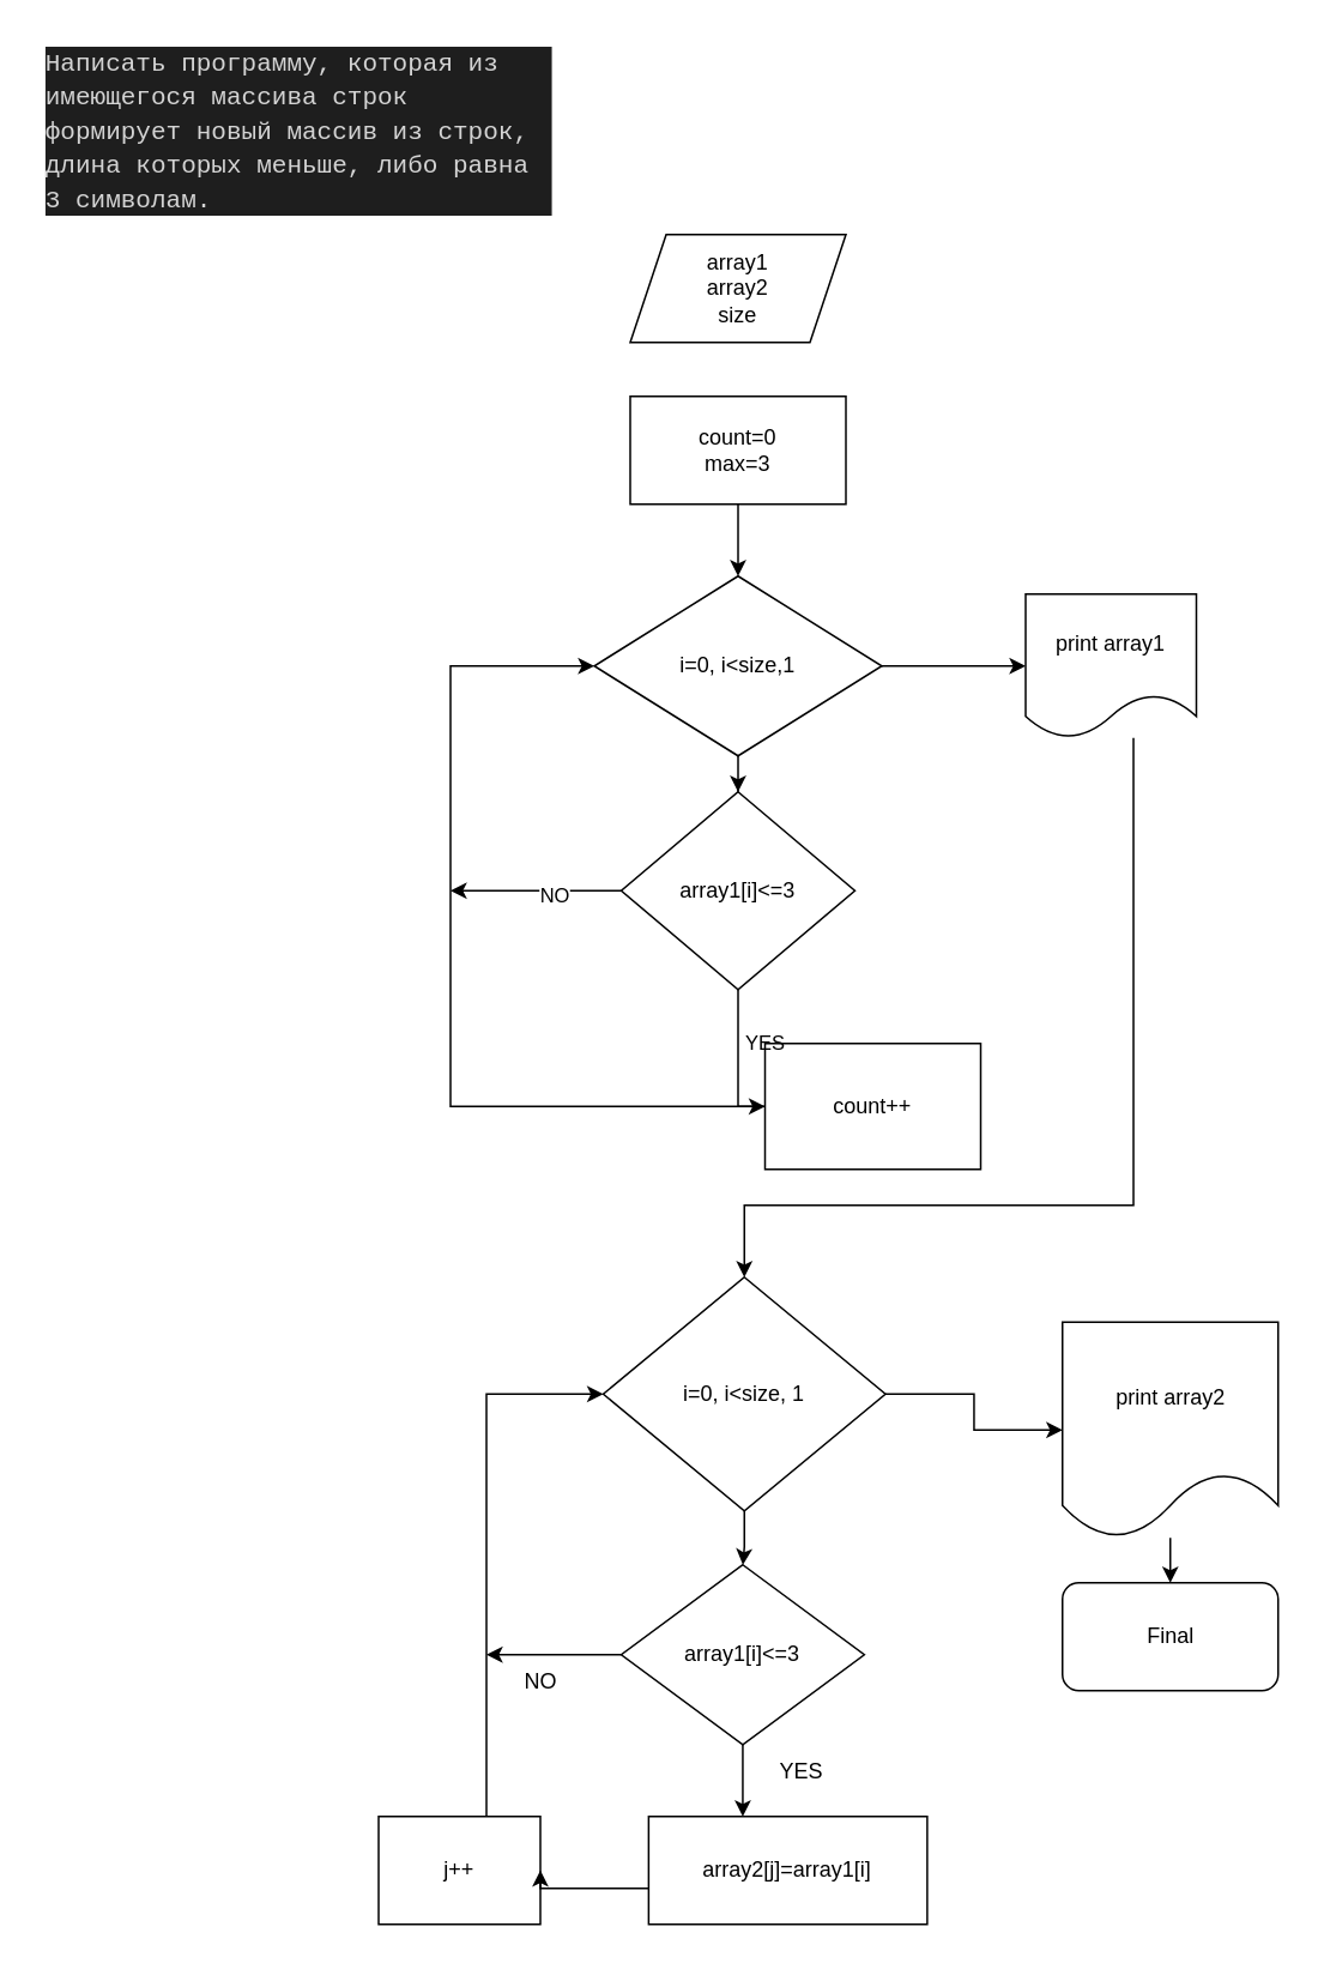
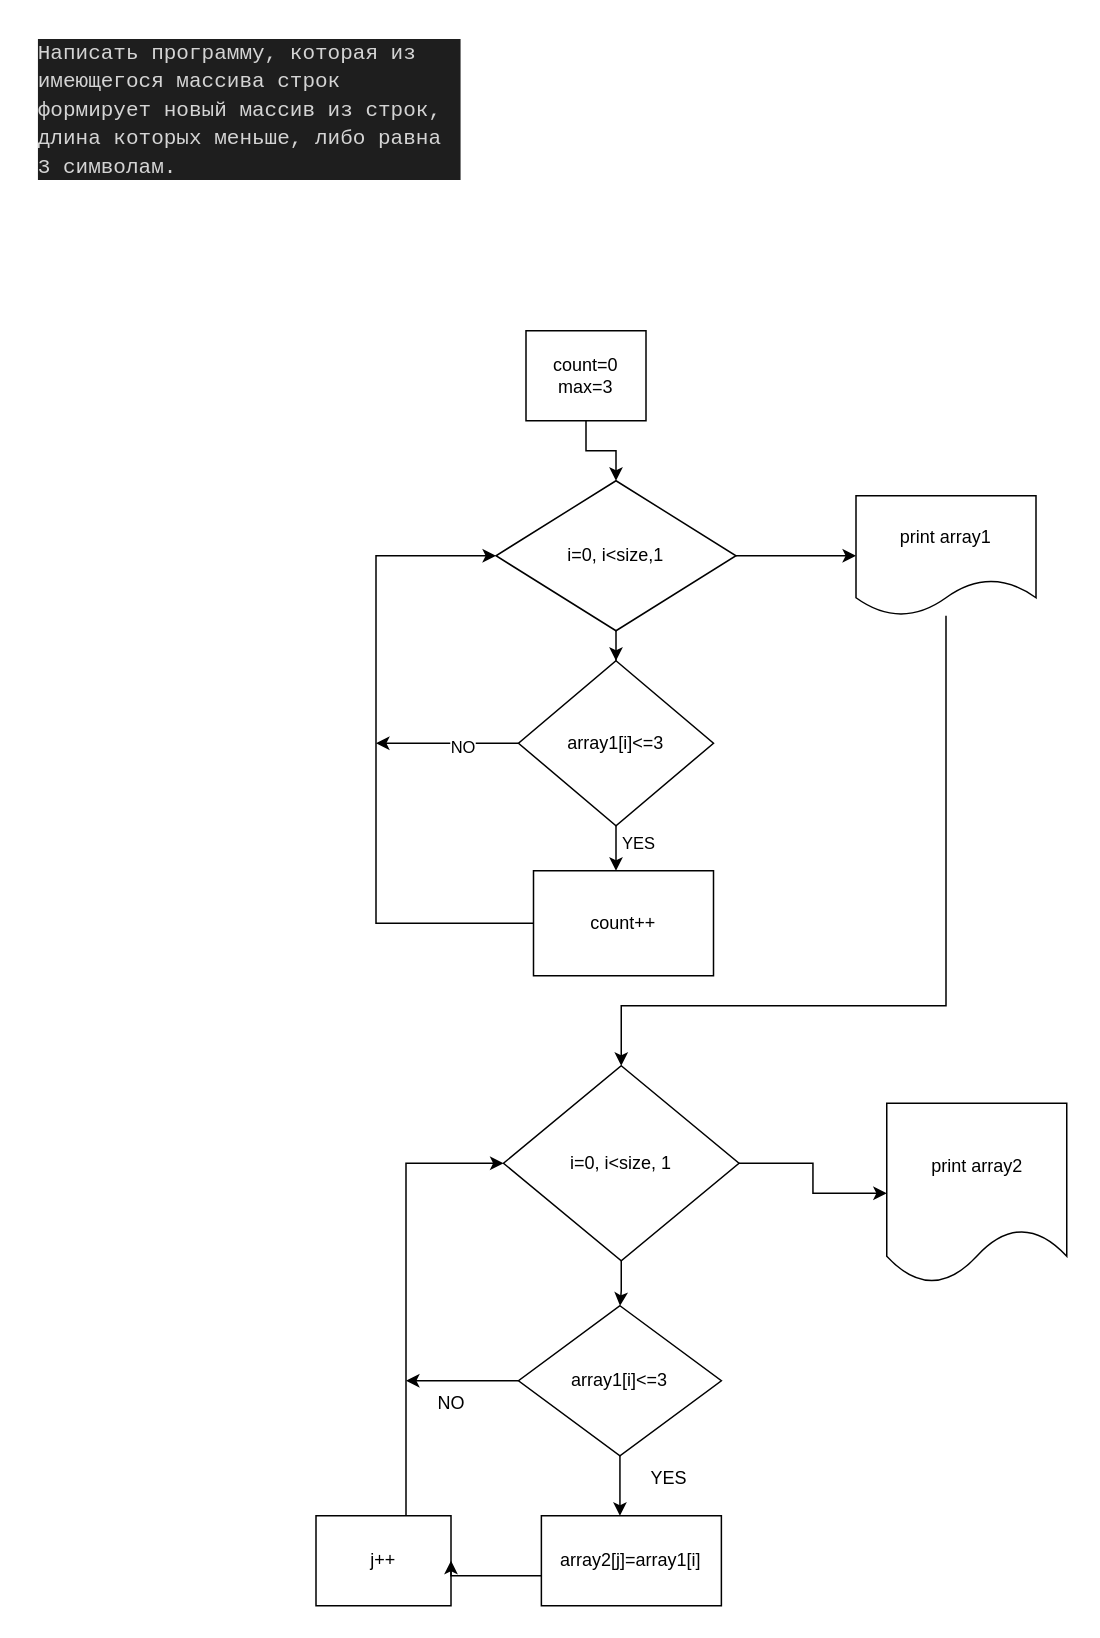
- <mxCell id="4" value="array1&lt;br&gt;array2&lt;br&gt;size" style="shape=parallelogram;perimeter=parallelogramPerimeter;whiteSpace=wrap;html=1;fixedSize=1;shadow=0;fillColor=none;" vertex="1" parent="1"><mxGeometry x="350" y="130" width="120" height="60" as="geometry" /></mxCell>
- <mxCell id="6" value="count=0&lt;br&gt;max=3" style="whiteSpace=wrap;html=1;fillColor=none;shadow=0;" vertex="1" parent="1"><mxGeometry x="350" y="220" width="120" height="60" as="geometry" /></mxCell>
+ <mxCell id="6" value="count=0&lt;br&gt;max=3" style="whiteSpace=wrap;html=1;fillColor=none;shadow=0;" vertex="1" parent="1"><mxGeometry x="350" y="220" width="80" height="60" as="geometry" /></mxCell>
- <mxCell id="18" value="print array1" style="shape=document;whiteSpace=wrap;html=1;boundedLbl=1;fillColor=none;shadow=0;" vertex="1" parent="1"><mxGeometry x="570" y="330" width="95" height="80" as="geometry" /></mxCell>
+ <mxCell id="18" value="print array1" style="shape=document;whiteSpace=wrap;html=1;boundedLbl=1;fillColor=none;shadow=0;" vertex="1" parent="1"><mxGeometry x="570" y="330" width="120" height="80" as="geometry" /></mxCell>
- <mxCell id="16" value="count++" style="whiteSpace=wrap;html=1;fillColor=none;shadow=0;" vertex="1" parent="1"><mxGeometry x="425" y="580" width="120" height="70" as="geometry" /></mxCell>
+ <mxCell id="16" value="count++" style="whiteSpace=wrap;html=1;fillColor=none;shadow=0;" vertex="1" parent="1"><mxGeometry x="355" y="580" width="120" height="70" as="geometry" /></mxCell>
- <mxCell id="31" value="" style="edgeStyle=orthogonalEdgeStyle;rounded=0;orthogonalLoop=1;jettySize=auto;html=1;" edge="1" parent="1" source="32" target="2"><mxGeometry relative="1" as="geometry" /></mxCell>
- <mxCell id="2" value="Final" style="rounded=1;whiteSpace=wrap;html=1;" vertex="1" parent="1"><mxGeometry x="590.5" y="880" width="120" height="60" as="geometry" /></mxCell>
- <mxCell id="26" value="array2[j]=array1[i]" style="whiteSpace=wrap;html=1;fillColor=none;shadow=0;" vertex="1" parent="1"><mxGeometry x="360.25" y="1010" width="155" height="60" as="geometry" /></mxCell>
+ <mxCell id="26" value="array2[j]=array1[i]" style="whiteSpace=wrap;html=1;fillColor=none;shadow=0;" vertex="1" parent="1"><mxGeometry x="360.25" y="1010" width="120" height="60" as="geometry" /></mxCell>
